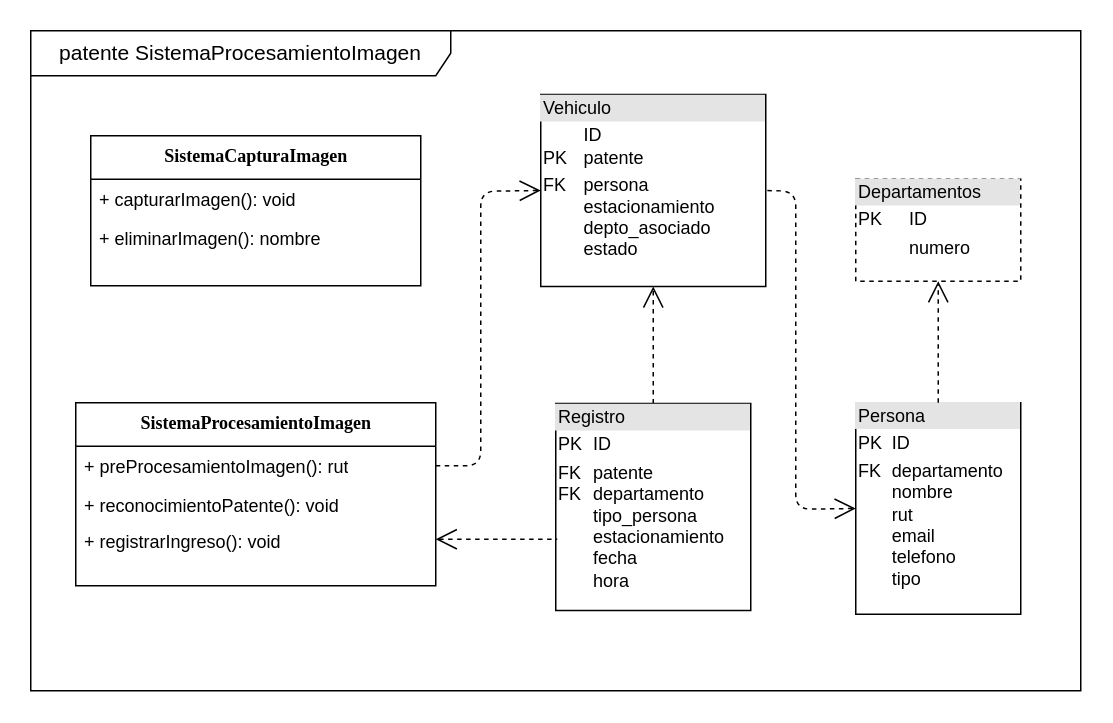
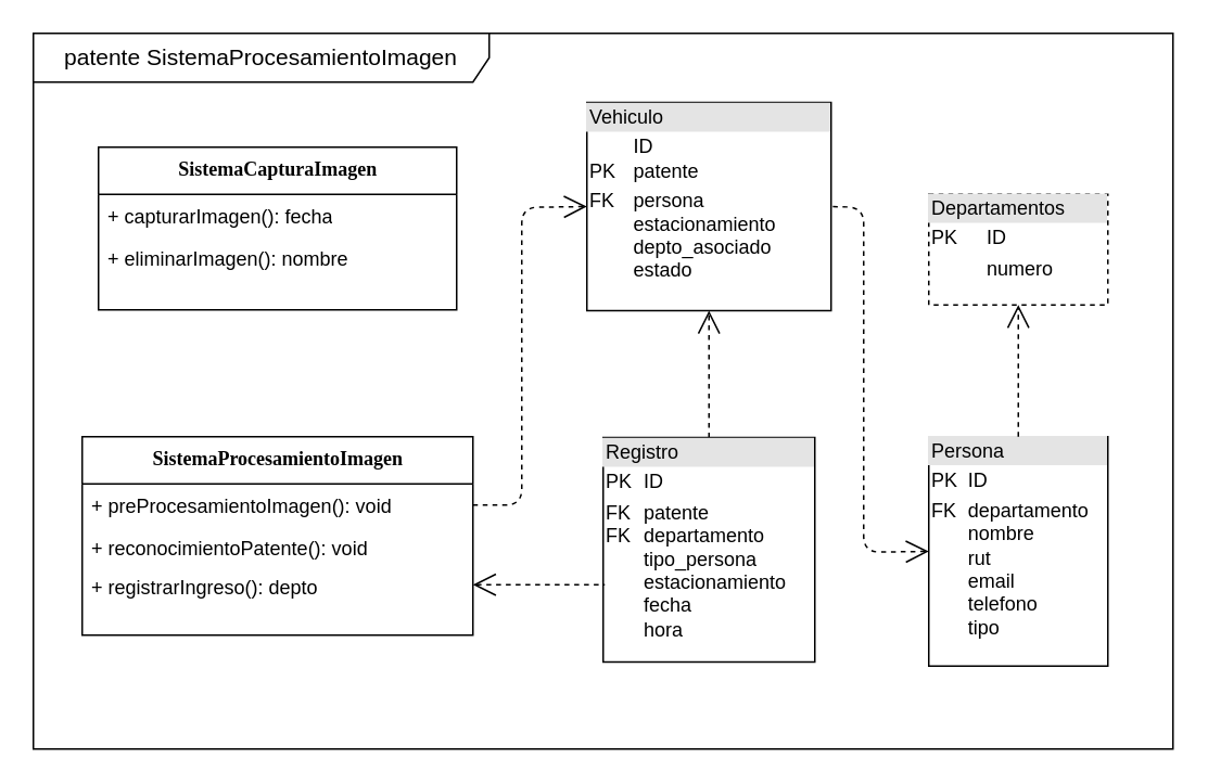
- <mxCell id="4" value="+ capturarImagen(): void" style="text;html=1;strokeColor=none;fillColor=none;align=left;verticalAlign=top;spacingLeft=4;spacingRight=4;whiteSpace=wrap;overflow=hidden;rotatable=0;points=[[0,0.5],[1,0.5]];portConstraint=eastwest;" parent="3" vertex="1"><mxGeometry y="29" width="220" height="26" as="geometry" /></mxCell>
+ <mxCell id="4" value="+ capturarImagen(): fecha" style="text;html=1;strokeColor=none;fillColor=none;align=left;verticalAlign=top;spacingLeft=4;spacingRight=4;whiteSpace=wrap;overflow=hidden;rotatable=0;points=[[0,0.5],[1,0.5]];portConstraint=eastwest;" parent="3" vertex="1"><mxGeometry y="29" width="220" height="26" as="geometry" /></mxCell>
- <mxCell id="7" value="+ preProcesamientoImagen(): rut" style="text;html=1;strokeColor=none;fillColor=none;align=left;verticalAlign=top;spacingLeft=4;spacingRight=4;whiteSpace=wrap;overflow=hidden;rotatable=0;points=[[0,0.5],[1,0.5]];portConstraint=eastwest;" vertex="1" parent="6"><mxGeometry y="29" width="240" height="26" as="geometry" /></mxCell>
+ <mxCell id="7" value="+ preProcesamientoImagen(): void" style="text;html=1;strokeColor=none;fillColor=none;align=left;verticalAlign=top;spacingLeft=4;spacingRight=4;whiteSpace=wrap;overflow=hidden;rotatable=0;points=[[0,0.5],[1,0.5]];portConstraint=eastwest;" vertex="1" parent="6"><mxGeometry y="29" width="240" height="26" as="geometry" /></mxCell>
- <mxCell id="15" value="+ registrarIngreso(): void" style="text;html=1;strokeColor=none;fillColor=none;align=left;verticalAlign=top;spacingLeft=4;spacingRight=4;whiteSpace=wrap;overflow=hidden;rotatable=0;points=[[0,0.5],[1,0.5]];portConstraint=eastwest;" vertex="1" parent="1"><mxGeometry x="50" y="347" width="240" height="26" as="geometry" /></mxCell>
+ <mxCell id="15" value="+ registrarIngreso(): depto" style="text;html=1;strokeColor=none;fillColor=none;align=left;verticalAlign=top;spacingLeft=4;spacingRight=4;whiteSpace=wrap;overflow=hidden;rotatable=0;points=[[0,0.5],[1,0.5]];portConstraint=eastwest;" vertex="1" parent="1"><mxGeometry x="50" y="347" width="240" height="26" as="geometry" /></mxCell>
